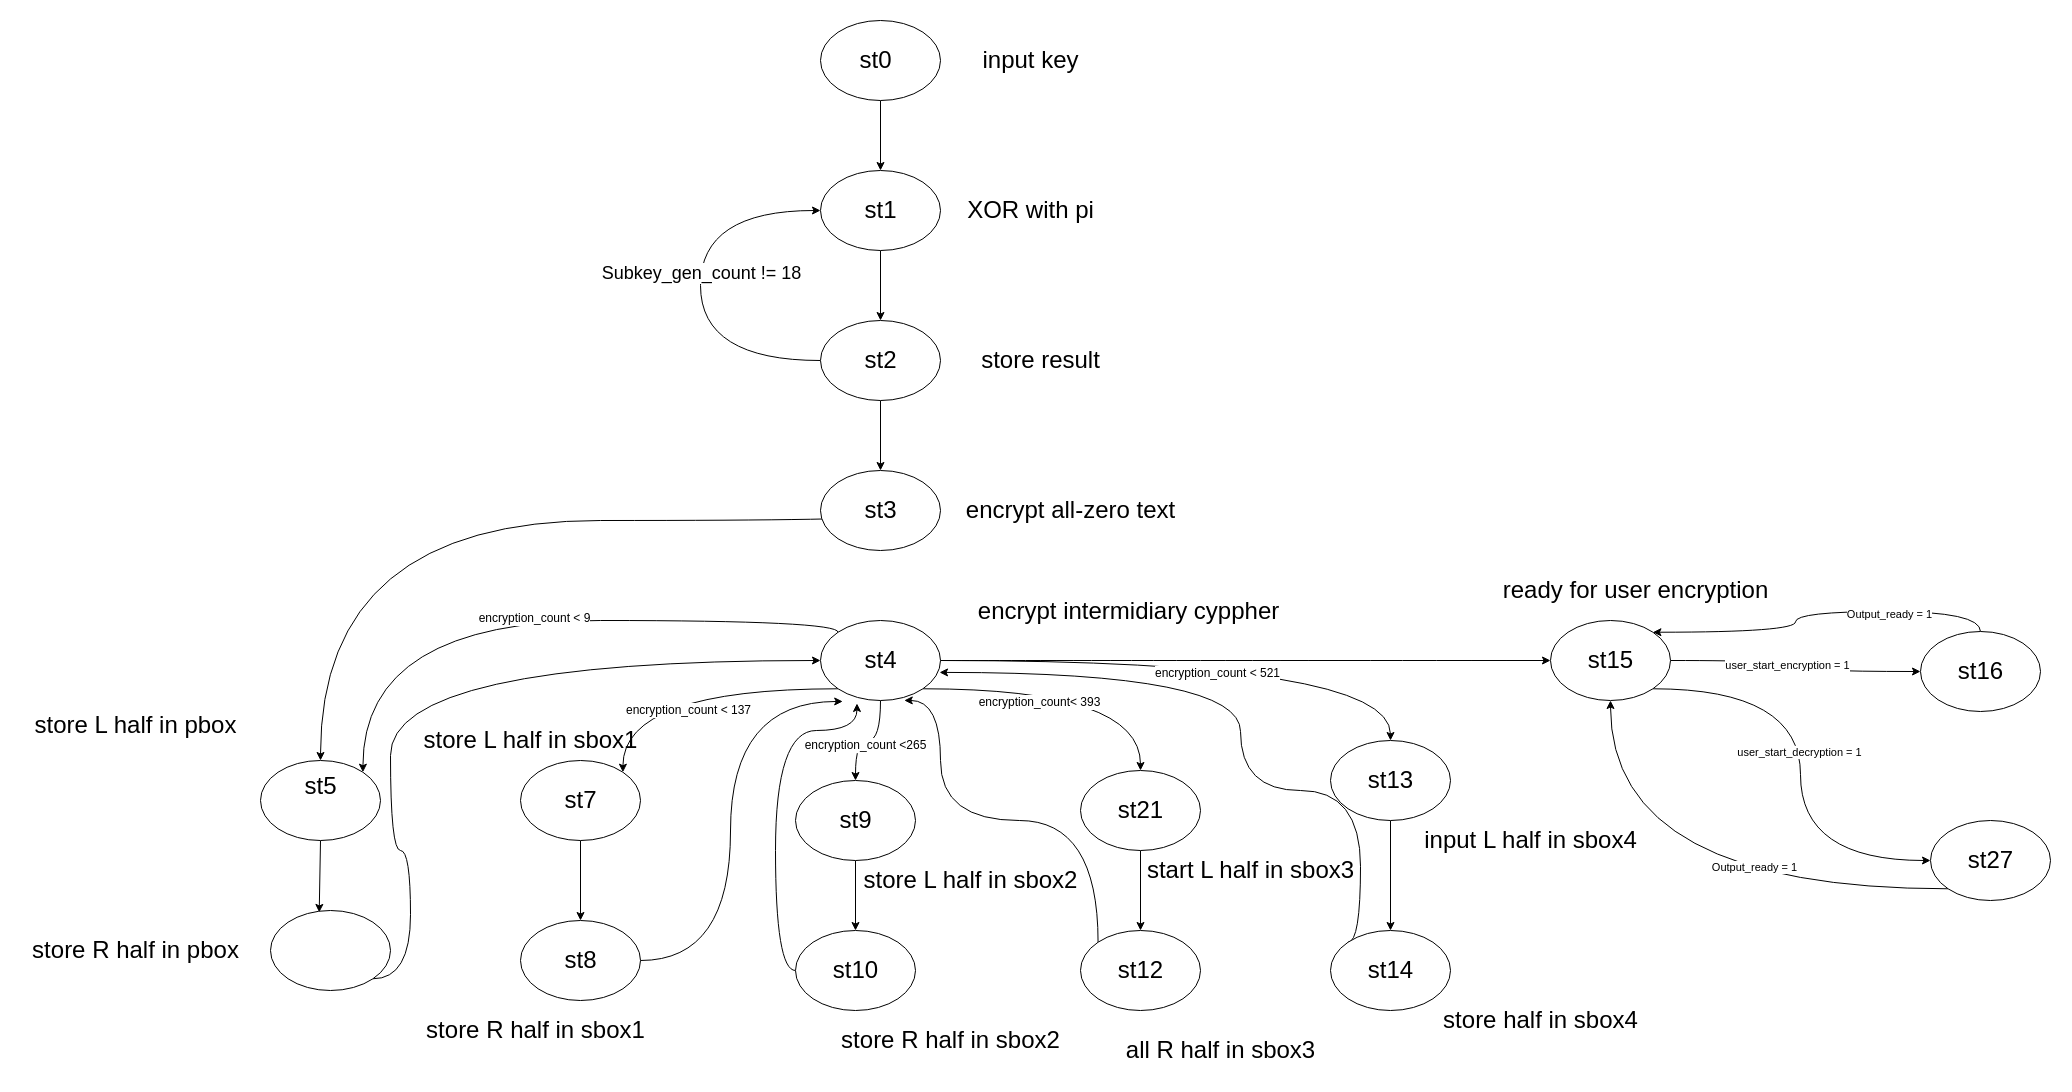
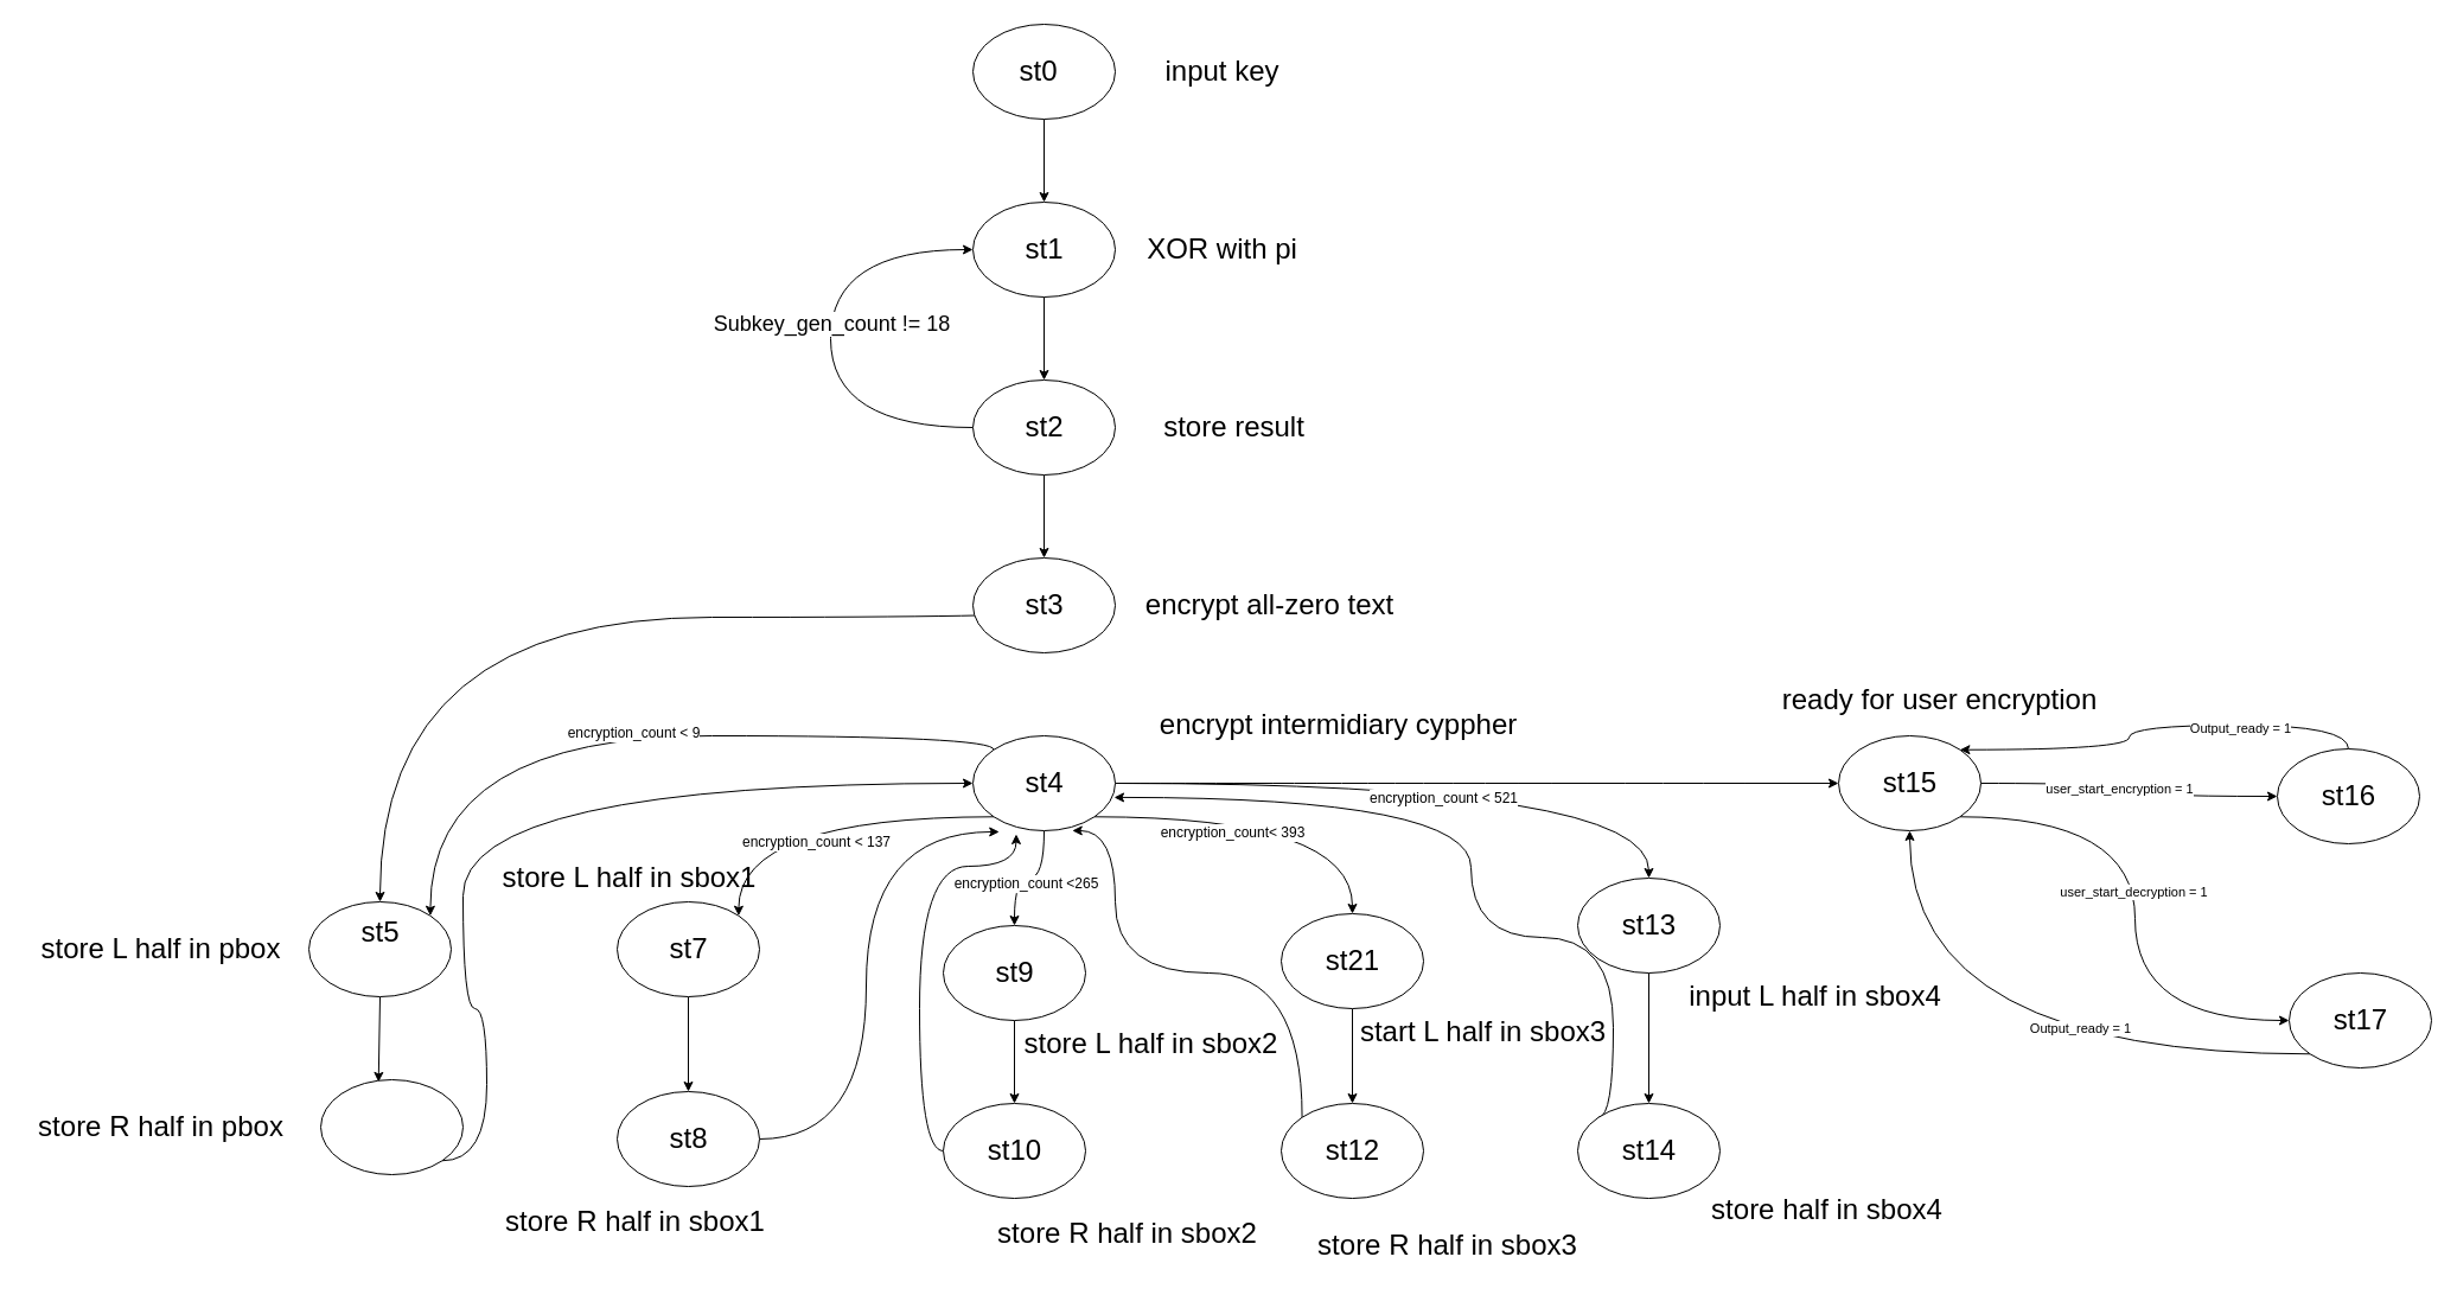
- <mxCell id="69" value="&lt;font style=&quot;font-size: 24px;&quot;&gt;store L half in pbox&lt;/font&gt;" style="text;html=1;align=center;verticalAlign=middle;resizable=0;points=[];autosize=1;strokeColor=none;fillColor=none;" parent="1" vertex="1"><mxGeometry x="20" y="705" width="230" height="40" as="geometry" /></mxCell>
+ <mxCell id="69" value="&lt;font style=&quot;font-size: 24px;&quot;&gt;store L half in pbox&lt;/font&gt;" style="text;html=1;align=center;verticalAlign=middle;resizable=0;points=[];autosize=1;strokeColor=none;fillColor=none;" parent="1" vertex="1"><mxGeometry x="20" y="780" width="230" height="40" as="geometry" /></mxCell>
- <mxCell id="87" value="&lt;font style=&quot;font-size: 24px;&quot;&gt;st27&lt;/font&gt;" style="text;html=1;align=center;verticalAlign=middle;resizable=0;points=[];autosize=1;strokeColor=none;fillColor=none;" parent="1" vertex="1"><mxGeometry x="1955" y="840" width="70" height="40" as="geometry" /></mxCell>
+ <mxCell id="87" value="&lt;font style=&quot;font-size: 24px;&quot;&gt;st17&lt;/font&gt;" style="text;html=1;align=center;verticalAlign=middle;resizable=0;points=[];autosize=1;strokeColor=none;fillColor=none;" parent="1" vertex="1"><mxGeometry x="1955" y="840" width="70" height="40" as="geometry" /></mxCell>
- <mxCell id="76" value="&lt;font style=&quot;font-size: 24px;&quot;&gt;all R half in sbox3&lt;/font&gt;" style="text;html=1;align=center;verticalAlign=middle;resizable=0;points=[];autosize=1;strokeColor=none;fillColor=none;" parent="1" vertex="1"><mxGeometry x="1100" y="1030" width="240" height="40" as="geometry" /></mxCell>
+ <mxCell id="76" value="&lt;font style=&quot;font-size: 24px;&quot;&gt;store R half in sbox3&lt;/font&gt;" style="text;html=1;align=center;verticalAlign=middle;resizable=0;points=[];autosize=1;strokeColor=none;fillColor=none;" parent="1" vertex="1"><mxGeometry x="1100" y="1030" width="240" height="40" as="geometry" /></mxCell>
